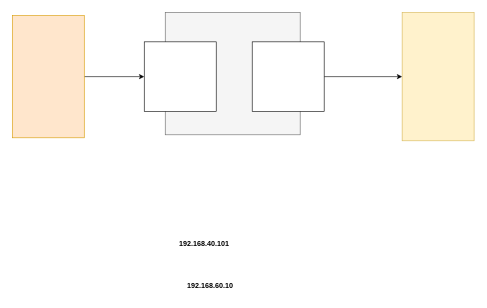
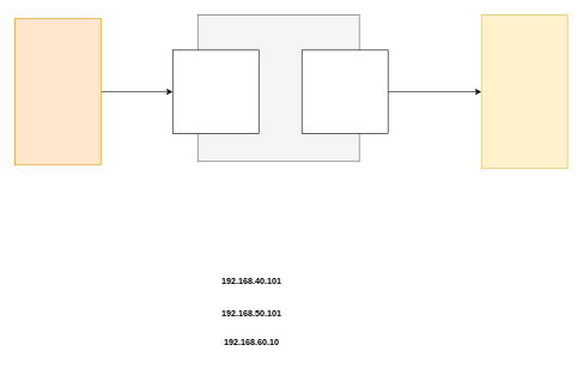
- <mxCell id="9" value="&lt;b&gt;192.168.40.101&lt;/b&gt;" style="text;strokeColor=none;align=center;fillColor=none;html=1;verticalAlign=middle;whiteSpace=wrap;rounded=0;" vertex="1" parent="1"><mxGeometry x="270" y="391" width="140" height="30" as="geometry" /></mxCell>
+ <mxCell id="9" value="&lt;b&gt;192.168.40.101&lt;/b&gt;" style="text;strokeColor=none;align=center;fillColor=none;html=1;verticalAlign=middle;whiteSpace=wrap;rounded=0;" vertex="1" parent="1"><mxGeometry x="280" y="376" width="140" height="30" as="geometry" /></mxCell>
+ <mxCell id="10" value="&lt;b&gt;192.168.50.101&lt;/b&gt;" style="text;strokeColor=none;align=center;fillColor=none;html=1;verticalAlign=middle;whiteSpace=wrap;rounded=0;" vertex="1" parent="1"><mxGeometry x="280" y="421" width="140" height="30" as="geometry" /></mxCell>
